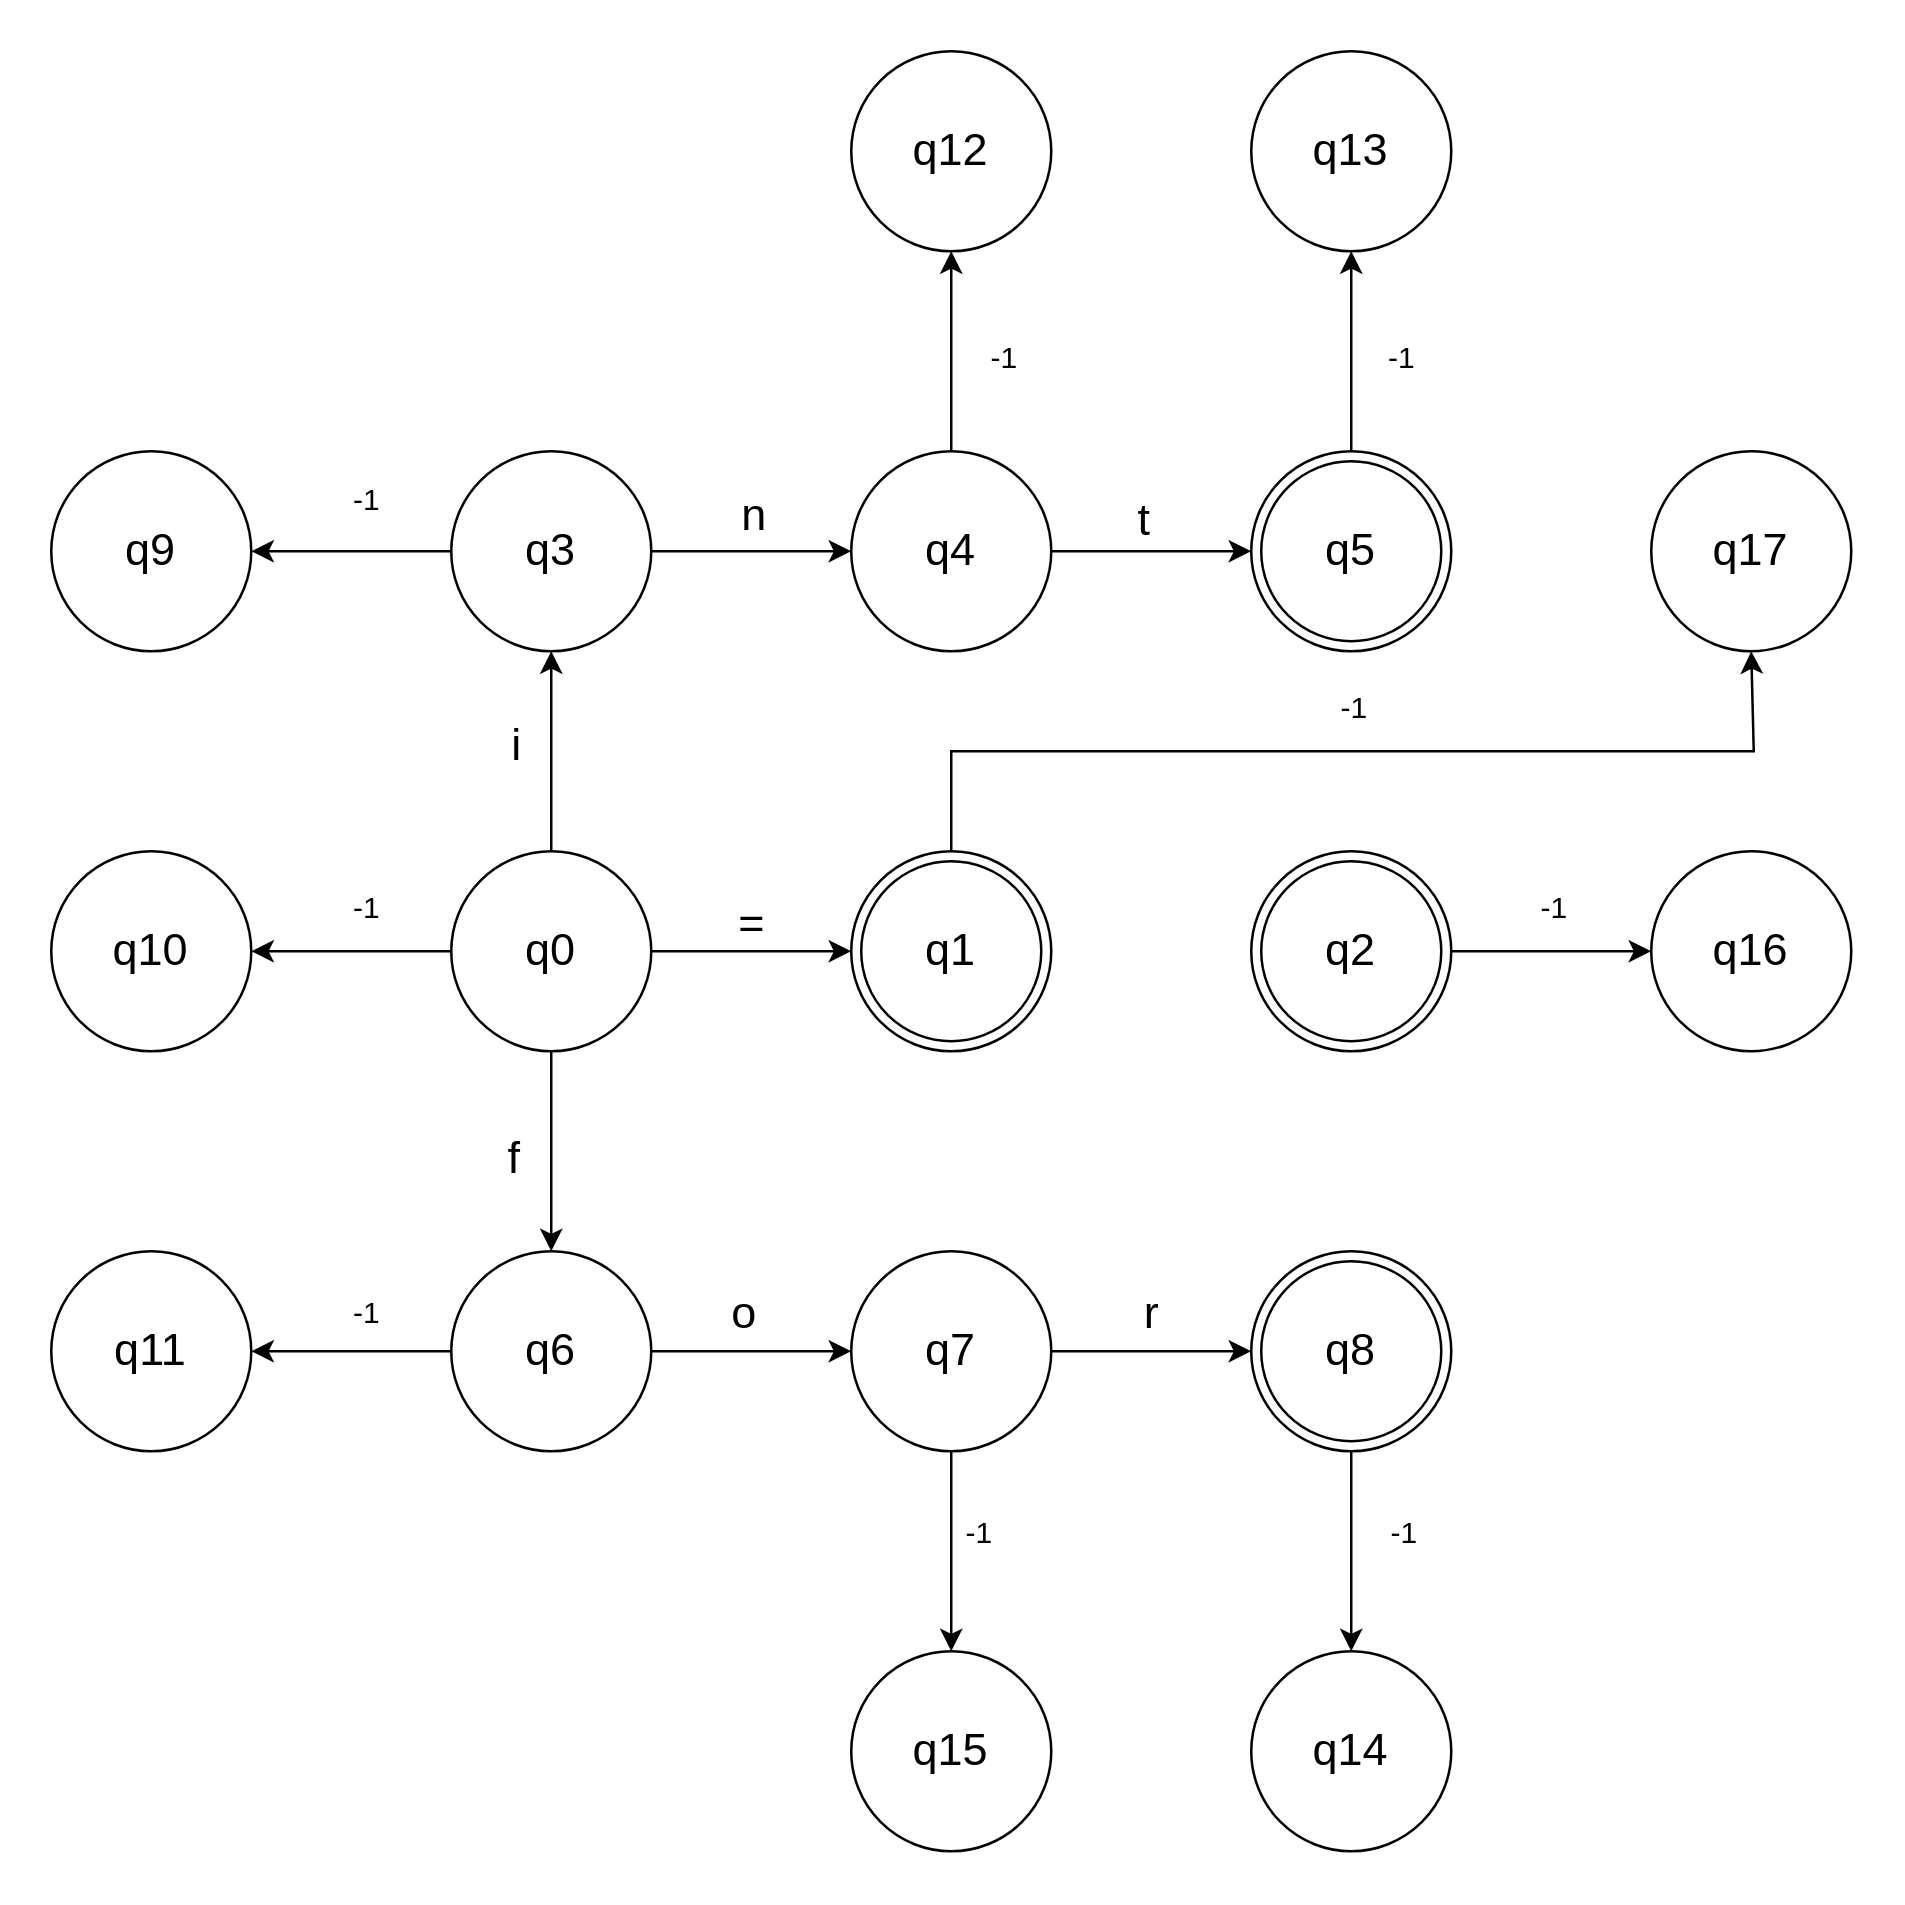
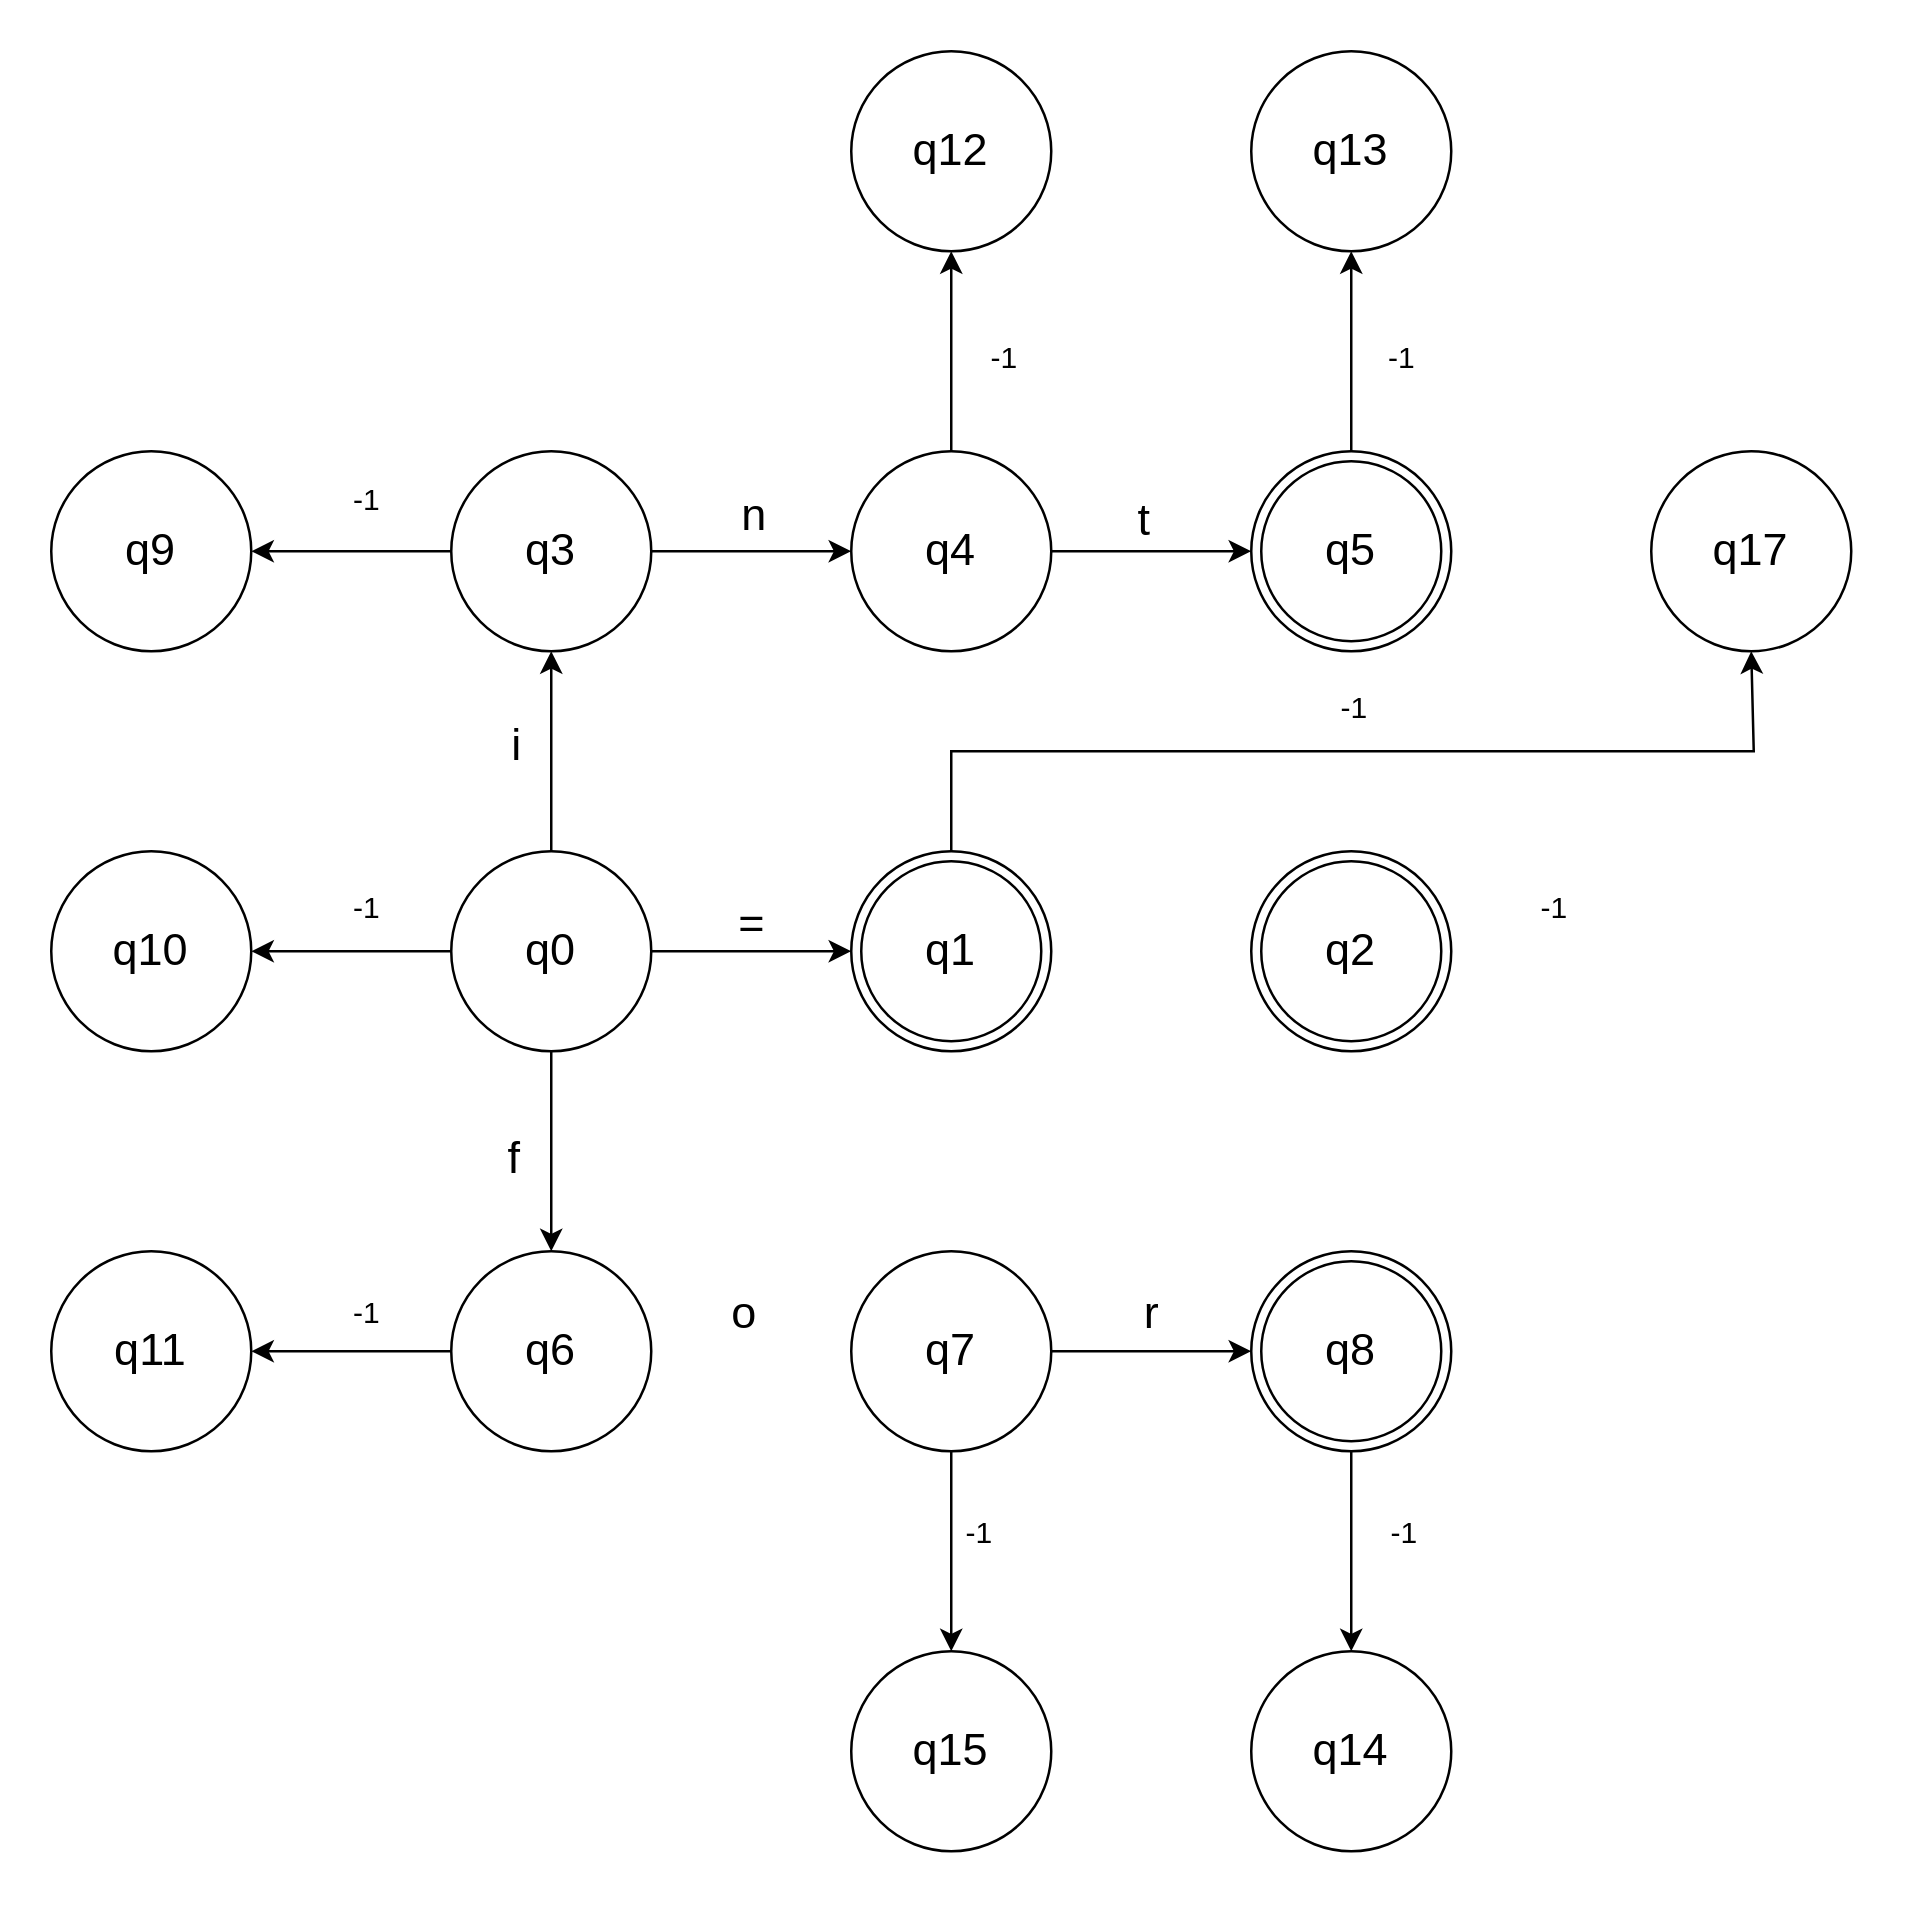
- <mxCell id="17" value="" style="edgeStyle=orthogonalEdgeStyle;rounded=0;orthogonalLoop=1;jettySize=auto;html=1;" edge="1" parent="1" source="18" target="48"><mxGeometry relative="1" as="geometry" /></mxCell>
- <mxCell id="48" value="q16" style="ellipse;whiteSpace=wrap;html=1;fontSize=18;" vertex="1" parent="1"><mxGeometry x="660" y="340" width="80" height="80" as="geometry" /></mxCell>
- <mxCell id="9" value="" style="edgeStyle=orthogonalEdgeStyle;rounded=0;orthogonalLoop=1;jettySize=auto;html=1;fontSize=18;" parent="1" source="11" target="30" edge="1"><mxGeometry relative="1" as="geometry" /></mxCell>
